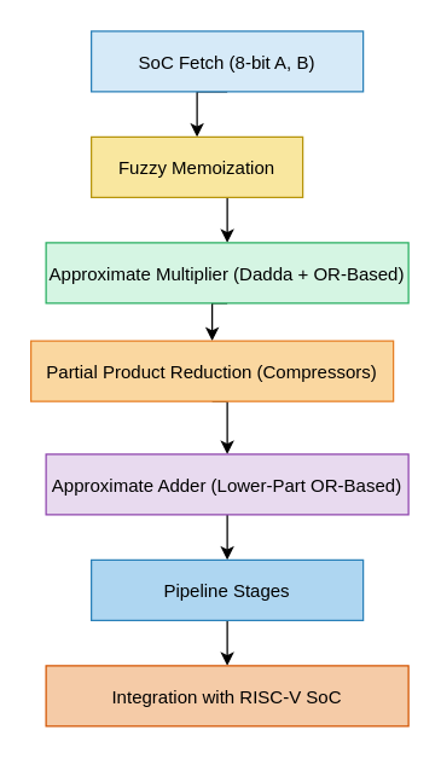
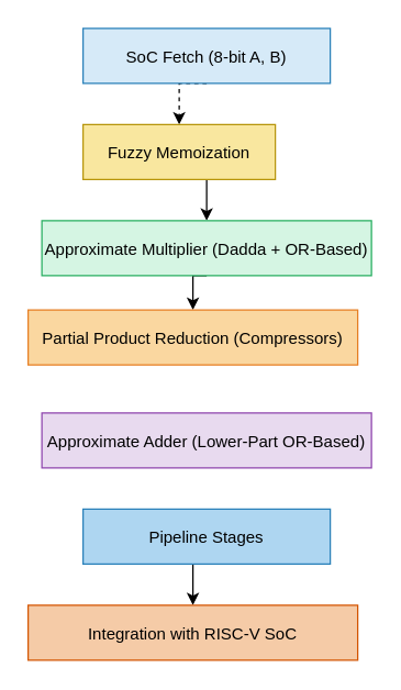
- <mxCell id="2" style="edgeStyle=orthogonalEdgeStyle;rounded=0;orthogonalLoop=1;jettySize=auto;html=1;exitX=0.5;exitY=1;exitDx=0;exitDy=0;entryX=0.5;entryY=0;entryDx=0;entryDy=0;" edge="1" parent="1" source="3" target="5"><mxGeometry relative="1" as="geometry" /></mxCell>
+ <mxCell id="2" style="edgeStyle=orthogonalEdgeStyle;rounded=0;orthogonalLoop=1;jettySize=auto;html=1;exitX=0.5;exitY=1;exitDx=0;exitDy=0;entryX=0.5;entryY=0;entryDx=0;entryDy=0;dashed=1;" edge="1" parent="1" source="3" target="5"><mxGeometry relative="1" as="geometry" /></mxCell>
- <mxCell id="8" style="edgeStyle=orthogonalEdgeStyle;rounded=0;orthogonalLoop=1;jettySize=auto;html=1;exitX=0.5;exitY=1;exitDx=0;exitDy=0;entryX=0.5;entryY=0;entryDx=0;entryDy=0;" edge="1" parent="1" source="9" target="11"><mxGeometry relative="1" as="geometry" /></mxCell>
- <mxCell id="10" style="edgeStyle=orthogonalEdgeStyle;rounded=0;orthogonalLoop=1;jettySize=auto;html=1;exitX=0.5;exitY=1;exitDx=0;exitDy=0;entryX=0.5;entryY=0;entryDx=0;entryDy=0;" edge="1" parent="1" source="11" target="13"><mxGeometry relative="1" as="geometry" /></mxCell>
- <mxCell id="14" value="Integration with RISC-V SoC" style="shape=rectangle;fillColor=#F5CBA7;strokeColor=#D35400;" vertex="1" parent="1"><mxGeometry x="30" y="440" width="240" height="40" as="geometry" /></mxCell>
+ <mxCell id="14" value="Integration with RISC-V SoC" style="shape=rectangle;fillColor=#F5CBA7;strokeColor=#D35400;" vertex="1" parent="1"><mxGeometry x="20" y="440" width="240" height="40" as="geometry" /></mxCell>
